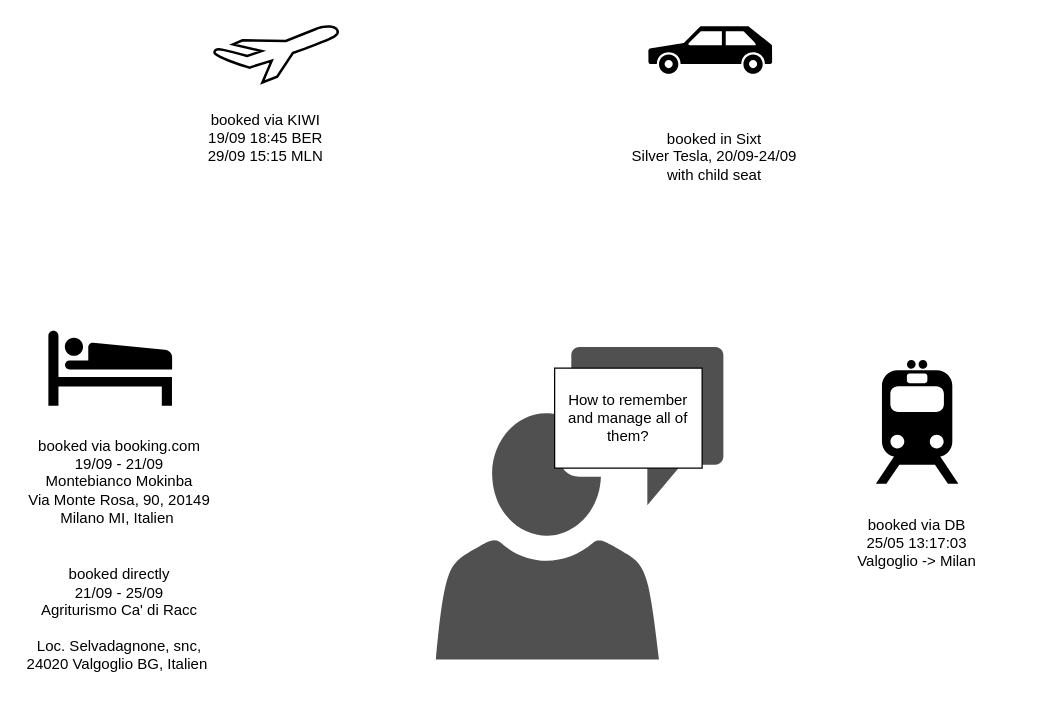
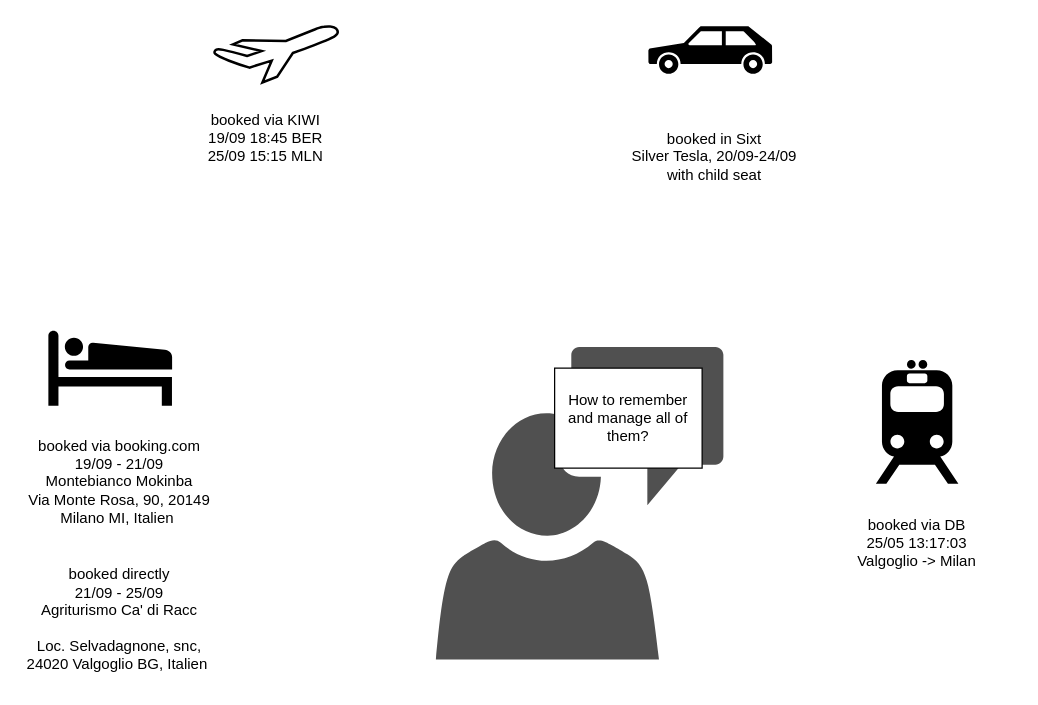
- <mxCell id="7" value="booked via KIWI&lt;br&gt;19/09 18:45 BER&lt;br&gt;29/09 15:15 MLN" style="text;html=1;strokeColor=none;fillColor=none;align=center;verticalAlign=middle;whiteSpace=wrap;rounded=0;" vertex="1" parent="1"><mxGeometry x="137" y="62" width="150" height="95" as="geometry" /></mxCell>
+ <mxCell id="7" value="booked via KIWI&lt;br&gt;19/09 18:45 BER&lt;br&gt;25/09 15:15 MLN" style="text;html=1;strokeColor=none;fillColor=none;align=center;verticalAlign=middle;whiteSpace=wrap;rounded=0;" vertex="1" parent="1"><mxGeometry x="137" y="62" width="150" height="95" as="geometry" /></mxCell>
